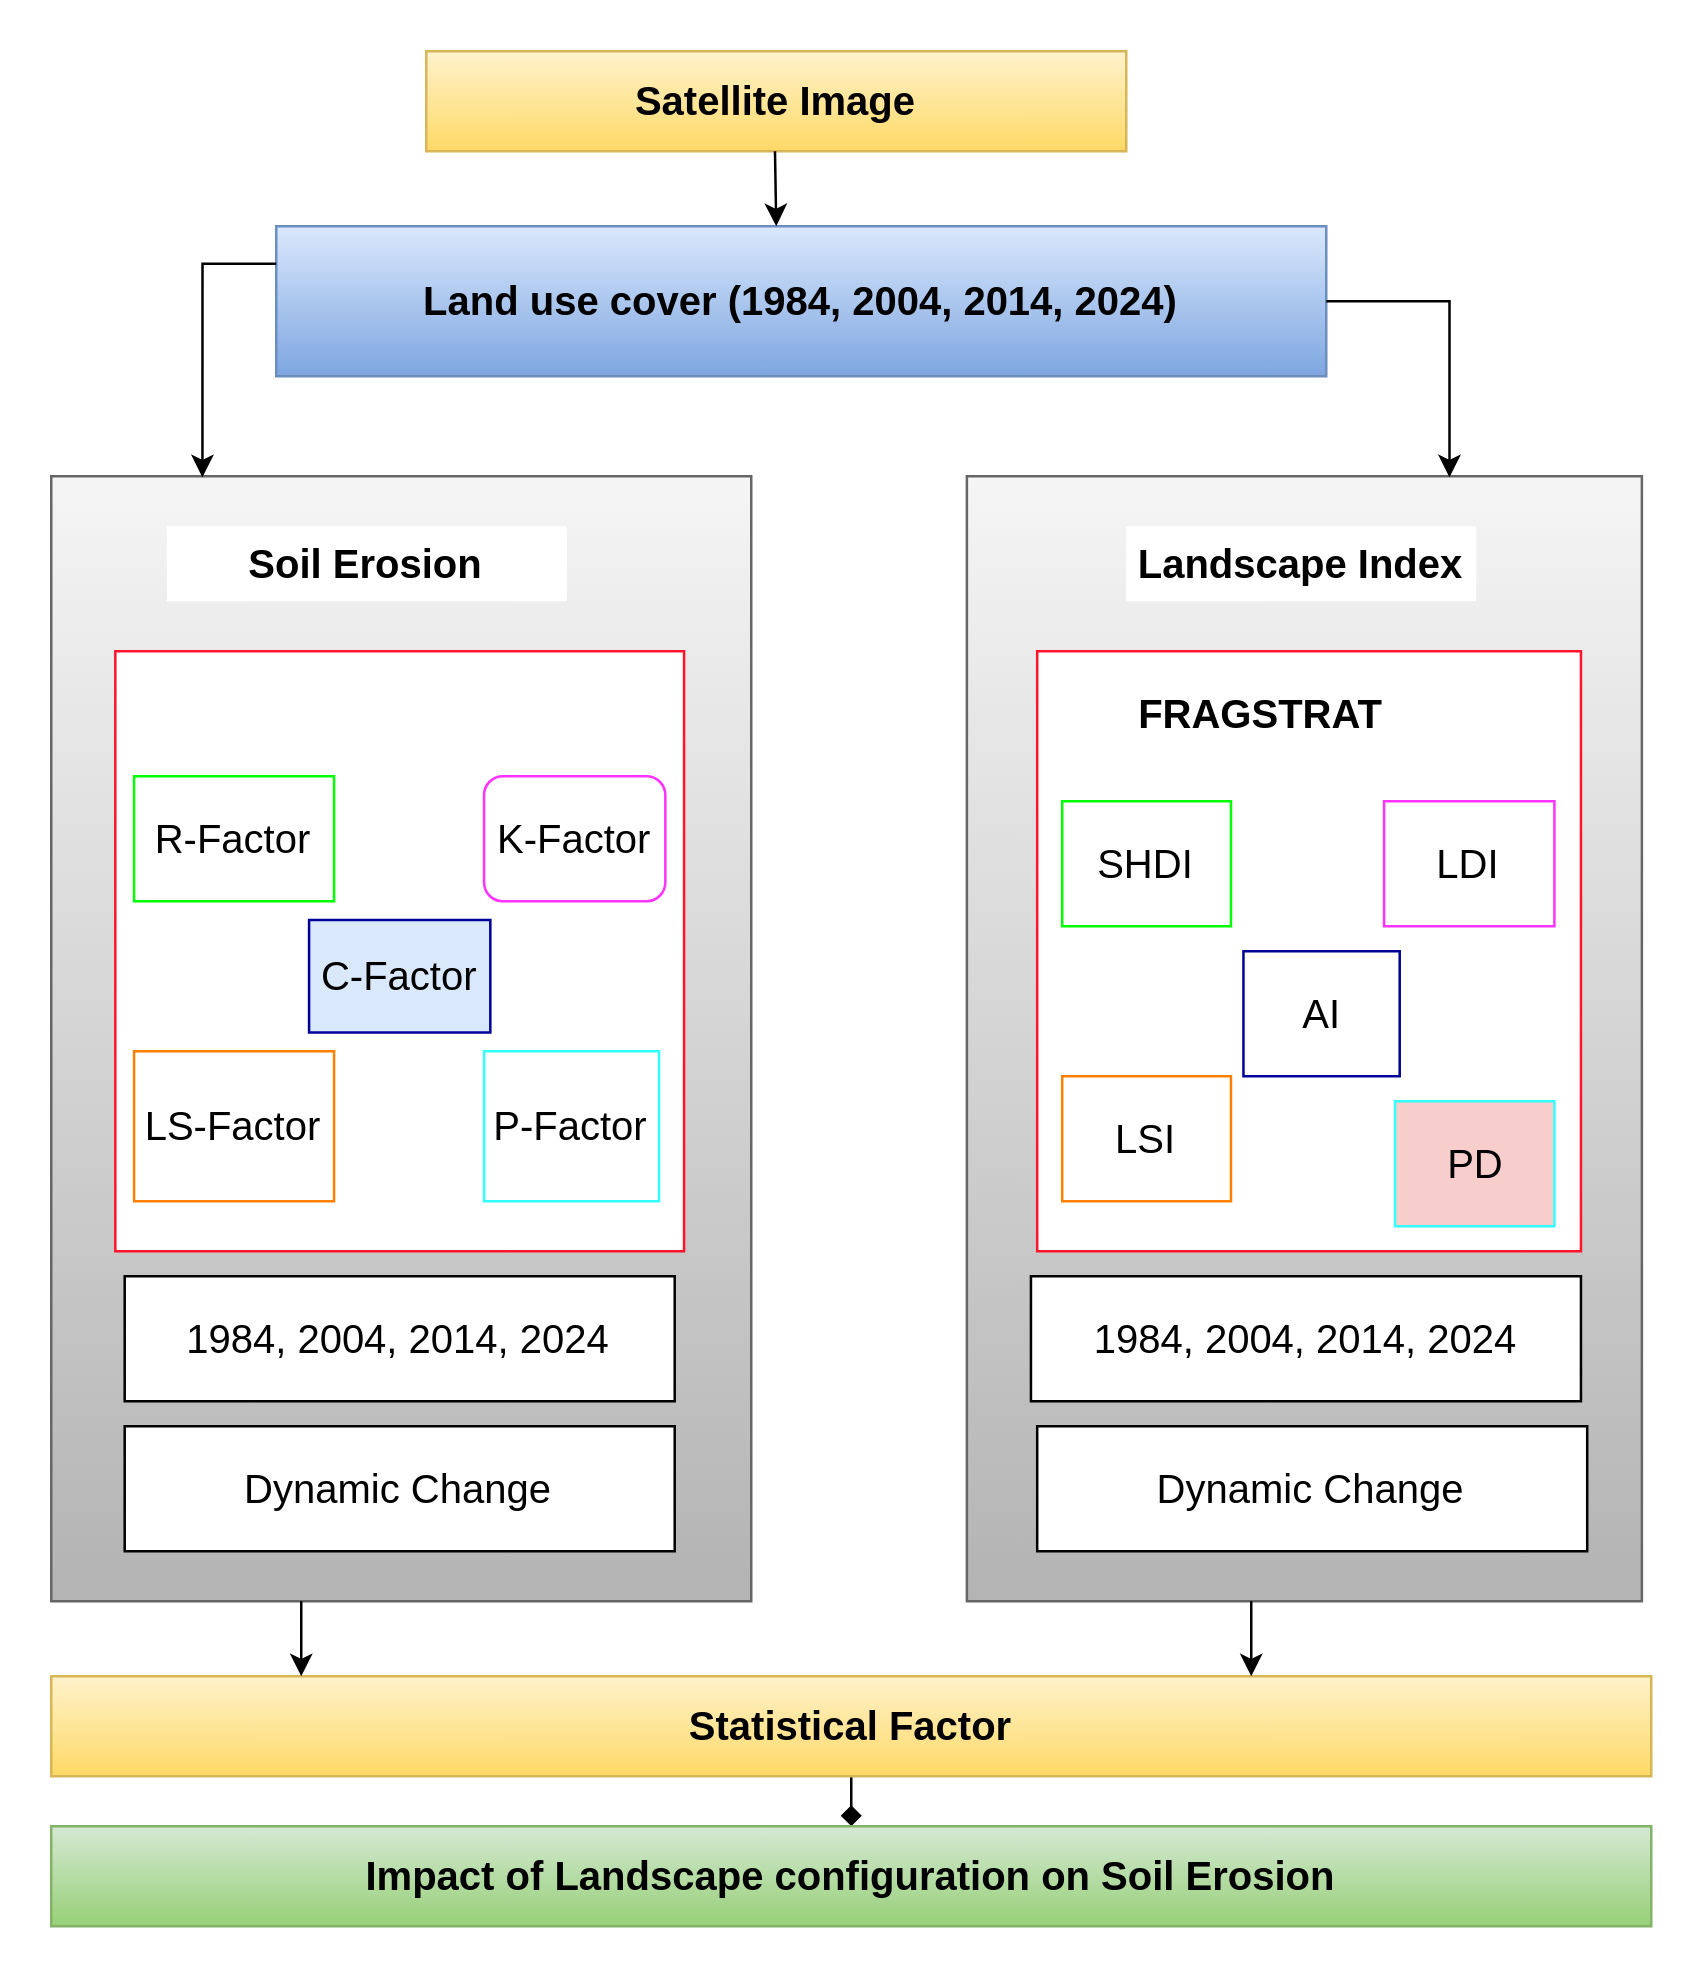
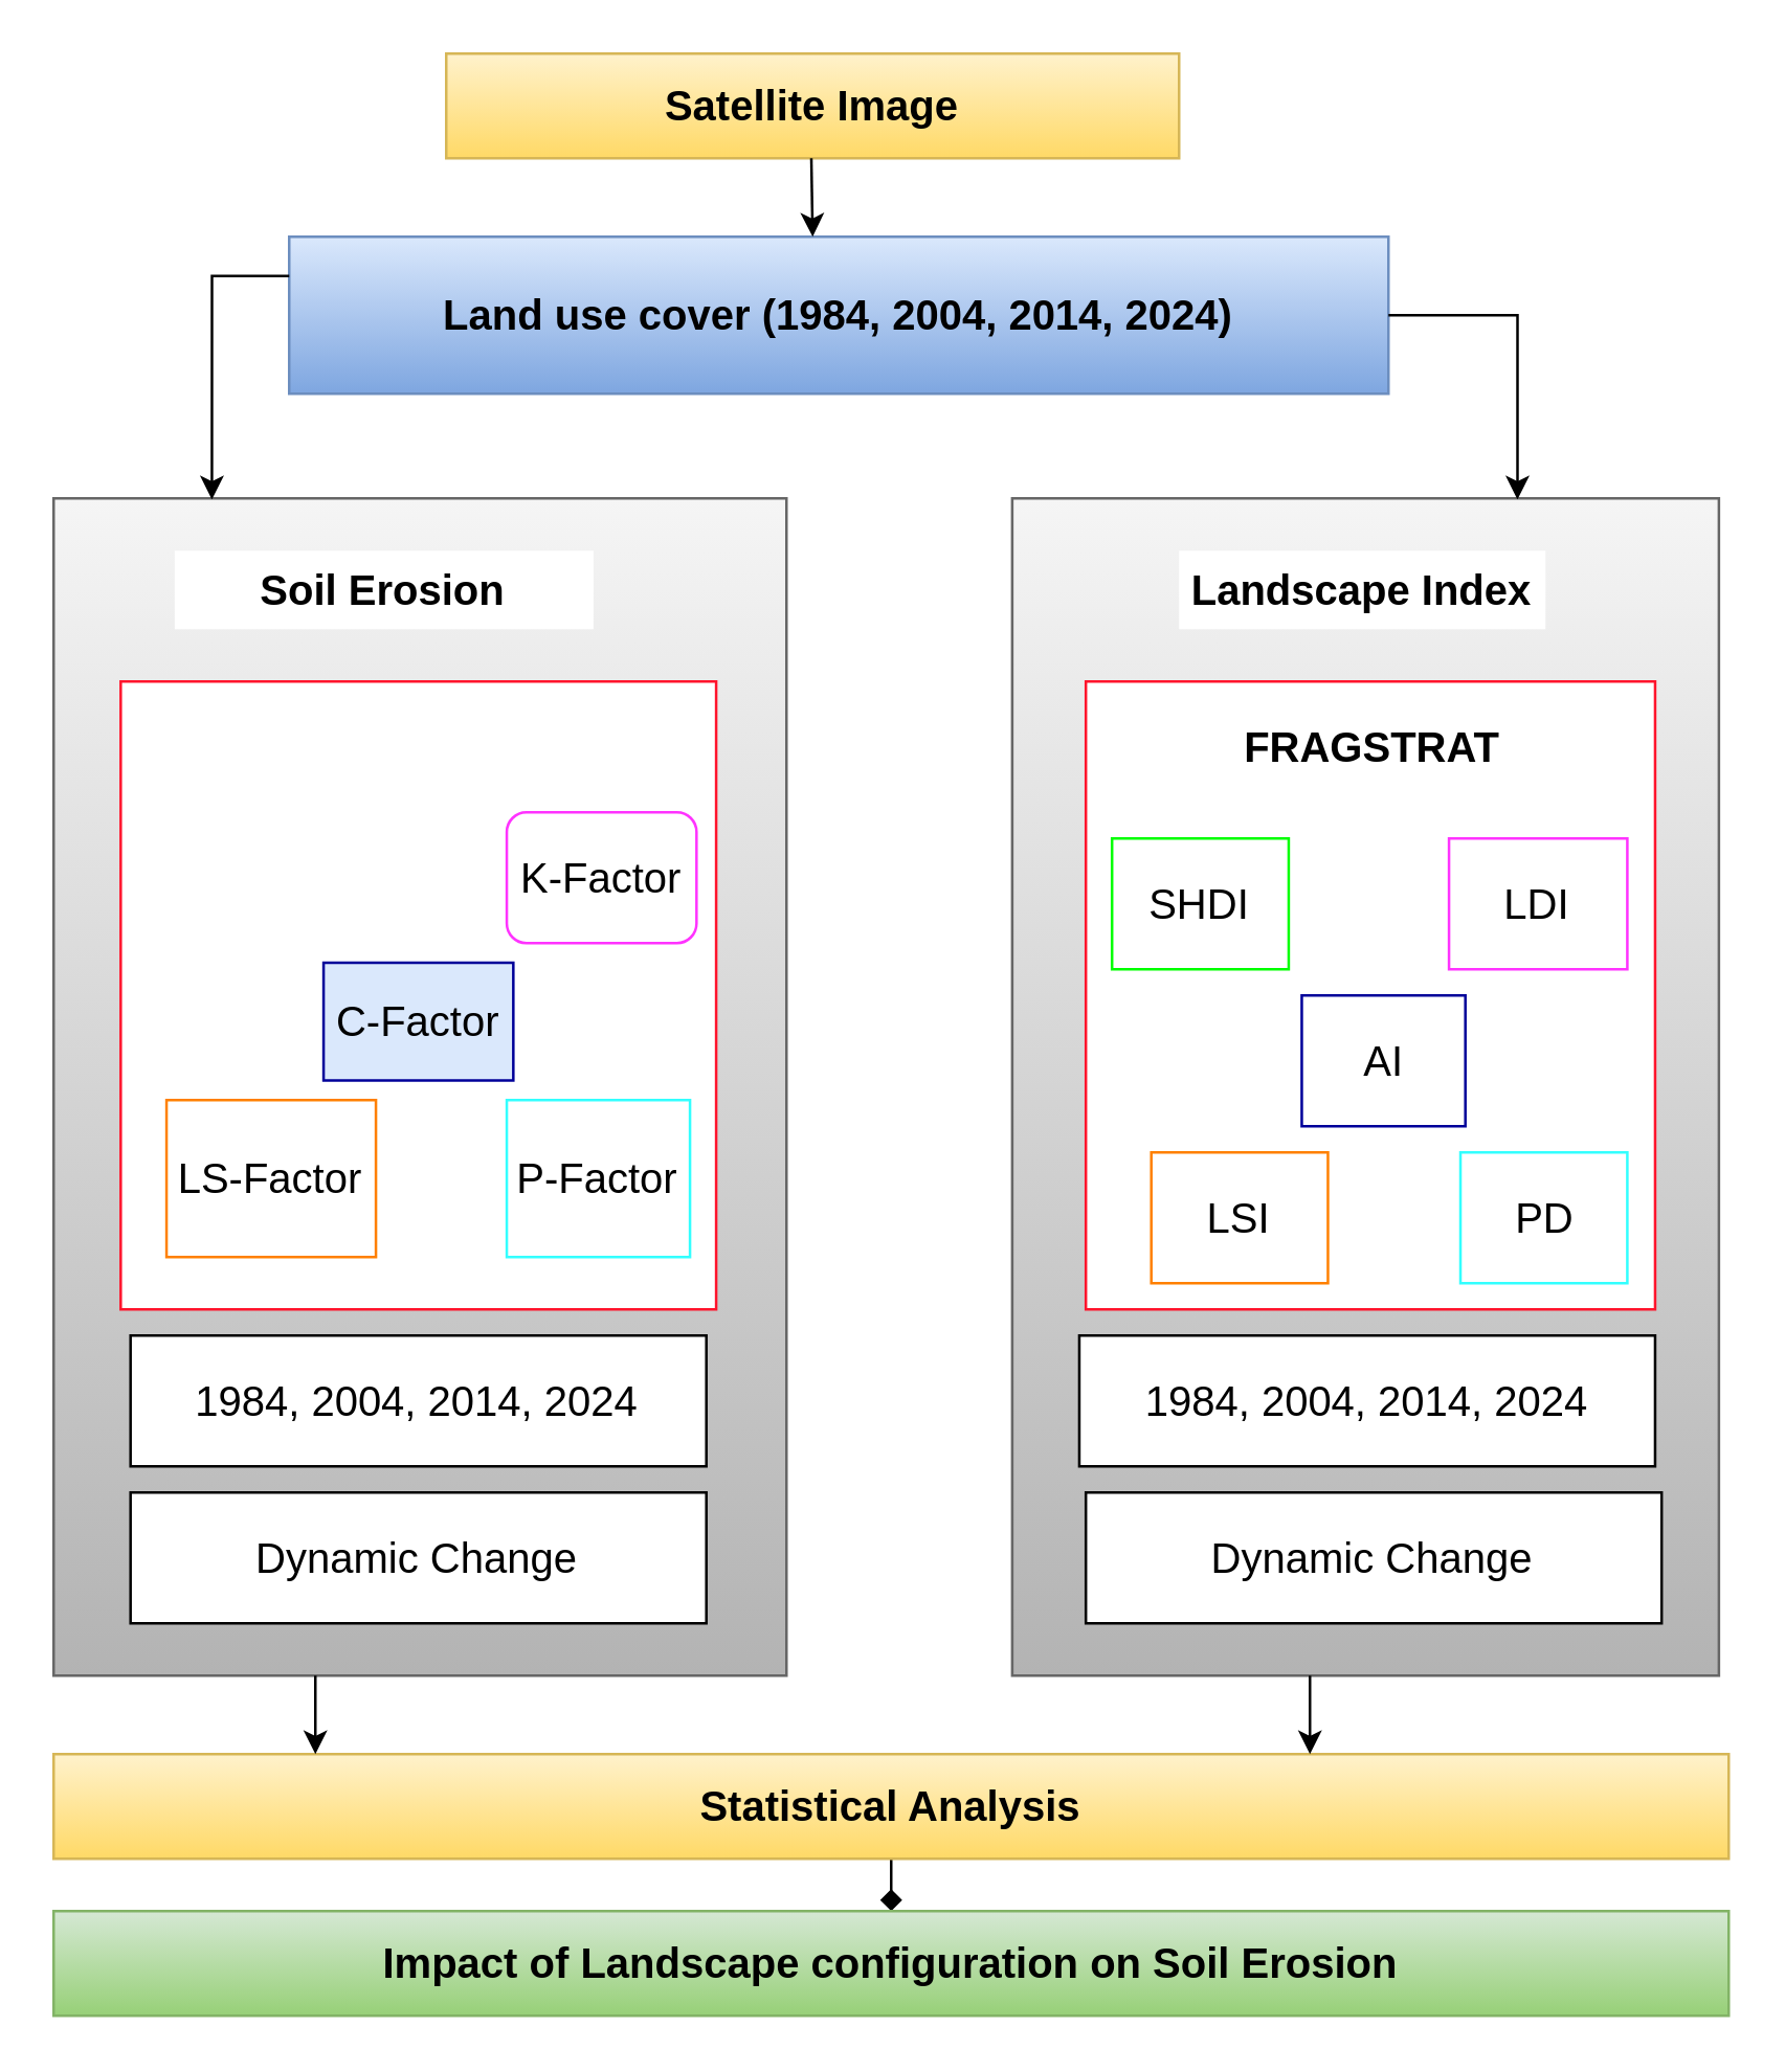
- <mxCell id="16" value="&lt;font style=&quot;font-size: 16px;&quot;&gt;&lt;b&gt;FRAGSTRAT&lt;/b&gt;&lt;/font&gt;" style="rounded=0;whiteSpace=wrap;html=1;strokeColor=none;" vertex="1" parent="1"><mxGeometry x="434.38" y="270" width="140" height="30" as="geometry" /></mxCell>
+ <mxCell id="16" value="&lt;font style=&quot;font-size: 16px;&quot;&gt;&lt;b&gt;FRAGSTRAT&lt;/b&gt;&lt;/font&gt;" style="rounded=0;whiteSpace=wrap;html=1;strokeColor=none;" vertex="1" parent="1"><mxGeometry x="454.38" y="270" width="140" height="30" as="geometry" /></mxCell>
- <mxCell id="10" value="&lt;font style=&quot;font-size: 16px;&quot;&gt;R-Factor&lt;/font&gt;" style="rounded=0;whiteSpace=wrap;html=1;strokeColor=#00FF00;" vertex="1" parent="1"><mxGeometry x="53.13" y="310" width="80" height="50" as="geometry" /></mxCell>
- <mxCell id="12" value="&lt;font style=&quot;font-size: 16px;&quot;&gt;LS-Factor&lt;/font&gt;" style="rounded=0;whiteSpace=wrap;html=1;strokeColor=#FF8000;" vertex="1" parent="1"><mxGeometry x="53.13" y="420" width="80" height="60" as="geometry" /></mxCell>
+ <mxCell id="12" value="&lt;font style=&quot;font-size: 16px;&quot;&gt;LS-Factor&lt;/font&gt;" style="rounded=0;whiteSpace=wrap;html=1;strokeColor=#FF8000;" vertex="1" parent="1"><mxGeometry x="63.13" y="420" width="80" height="60" as="geometry" /></mxCell>
- <mxCell id="19" value="&lt;font style=&quot;font-size: 16px;&quot;&gt;LSI&lt;/font&gt;" style="rounded=0;whiteSpace=wrap;html=1;strokeColor=#FF8000;" vertex="1" parent="1"><mxGeometry x="424.38" y="430" width="67.5" height="50" as="geometry" /></mxCell>
+ <mxCell id="19" value="&lt;font style=&quot;font-size: 16px;&quot;&gt;LSI&lt;/font&gt;" style="rounded=0;whiteSpace=wrap;html=1;strokeColor=#FF8000;" vertex="1" parent="1"><mxGeometry x="439.38" y="440" width="67.5" height="50" as="geometry" /></mxCell>
- <mxCell id="20" value="&lt;span style=&quot;font-size: 16px;&quot;&gt;PD&lt;/span&gt;" style="rounded=0;whiteSpace=wrap;html=1;strokeColor=#33FFFF;fillColor=#f8cecc;" vertex="1" parent="1"><mxGeometry x="557.51" y="440" width="63.75" height="50" as="geometry" /></mxCell>
+ <mxCell id="20" value="&lt;span style=&quot;font-size: 16px;&quot;&gt;PD&lt;/span&gt;" style="rounded=0;whiteSpace=wrap;html=1;strokeColor=#33FFFF;" vertex="1" parent="1"><mxGeometry x="557.51" y="440" width="63.75" height="50" as="geometry" /></mxCell>
- <mxCell id="29" value="&lt;span style=&quot;font-size: 16px;&quot;&gt;&lt;b&gt;Statistical Factor&lt;/b&gt;&lt;/span&gt;" style="rounded=0;whiteSpace=wrap;html=1;fillColor=#fff2cc;gradientColor=#ffd966;strokeColor=#d6b656;" vertex="1" parent="1"><mxGeometry x="20" y="670" width="640" height="40" as="geometry" /></mxCell>
+ <mxCell id="29" value="&lt;span style=&quot;font-size: 16px;&quot;&gt;&lt;b&gt;Statistical Analysis&lt;/b&gt;&lt;/span&gt;" style="rounded=0;whiteSpace=wrap;html=1;fillColor=#fff2cc;gradientColor=#ffd966;strokeColor=#d6b656;" vertex="1" parent="1"><mxGeometry x="20" y="670" width="640" height="40" as="geometry" /></mxCell>
